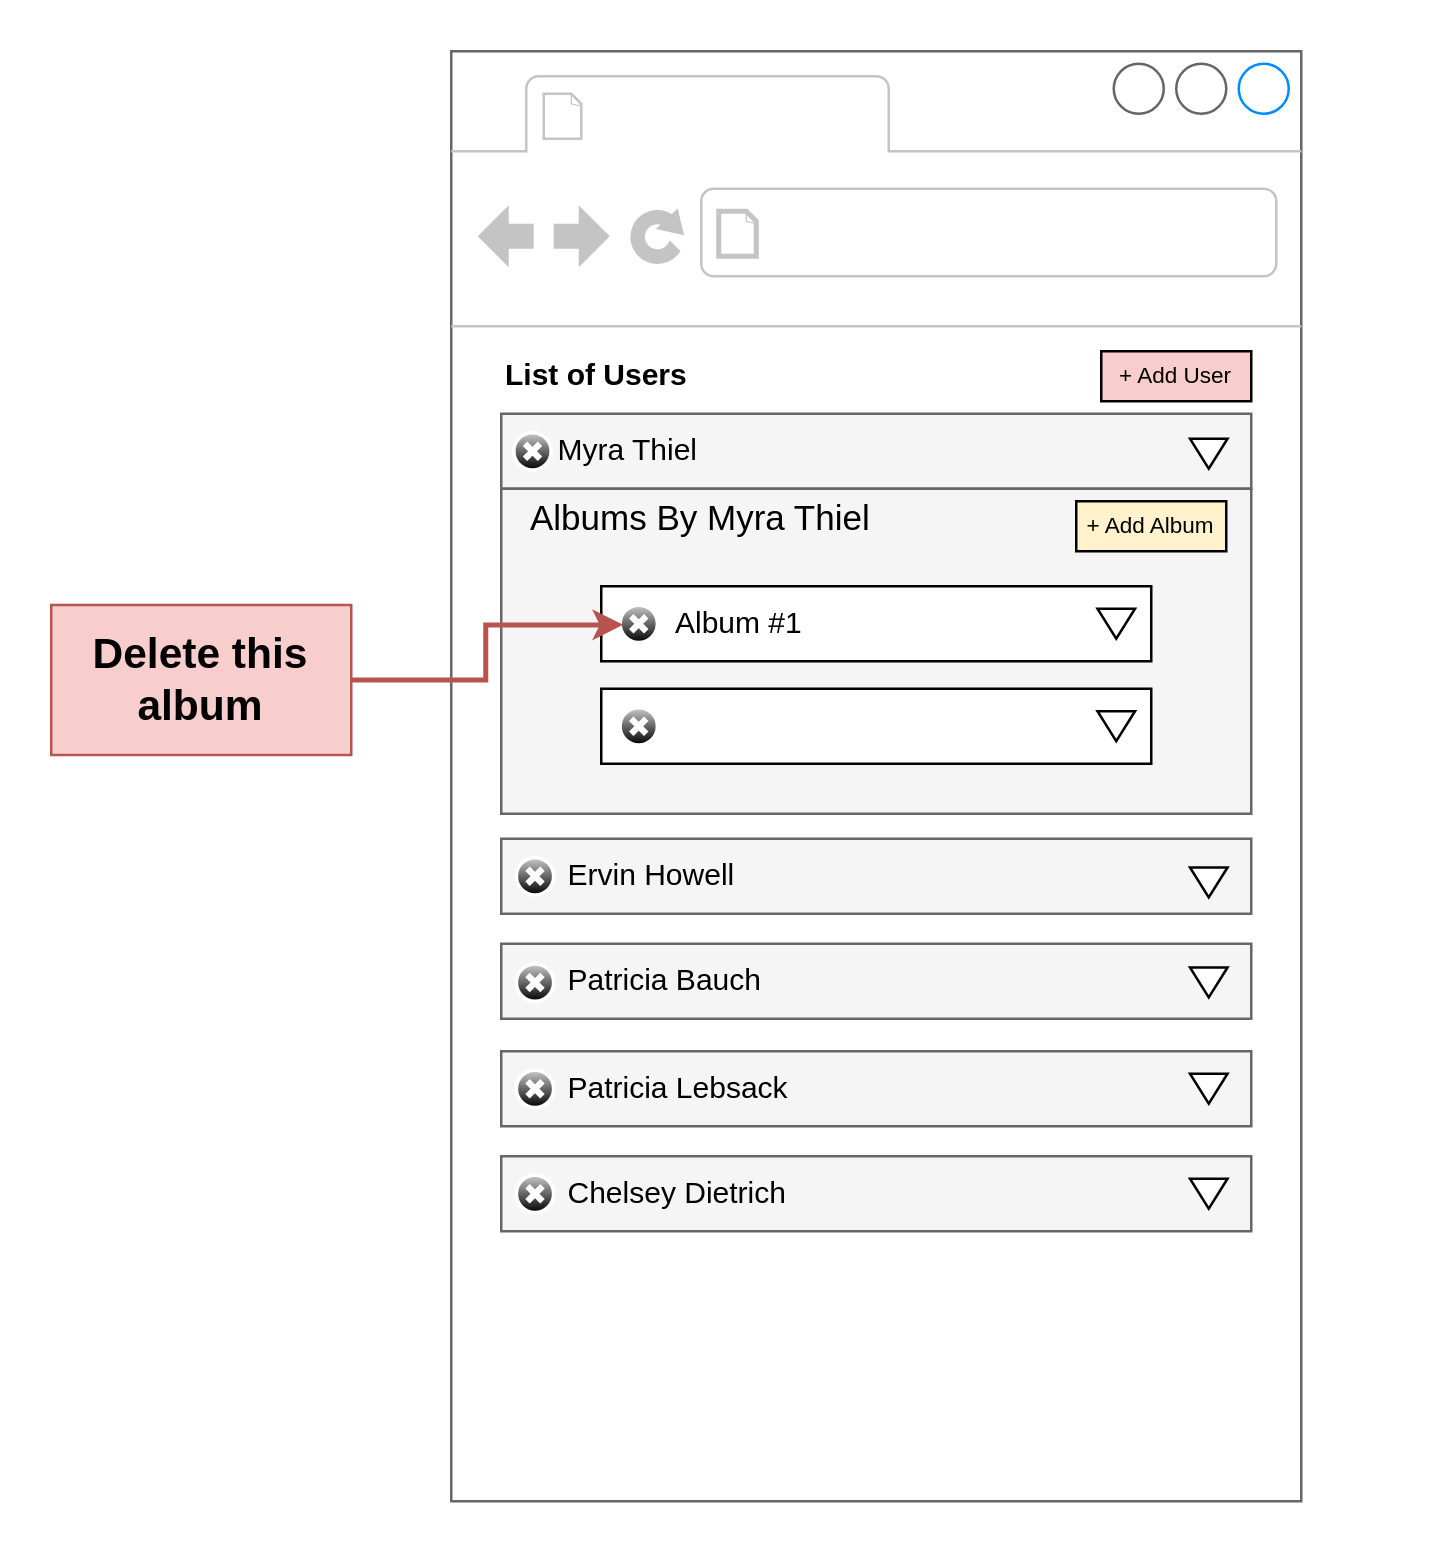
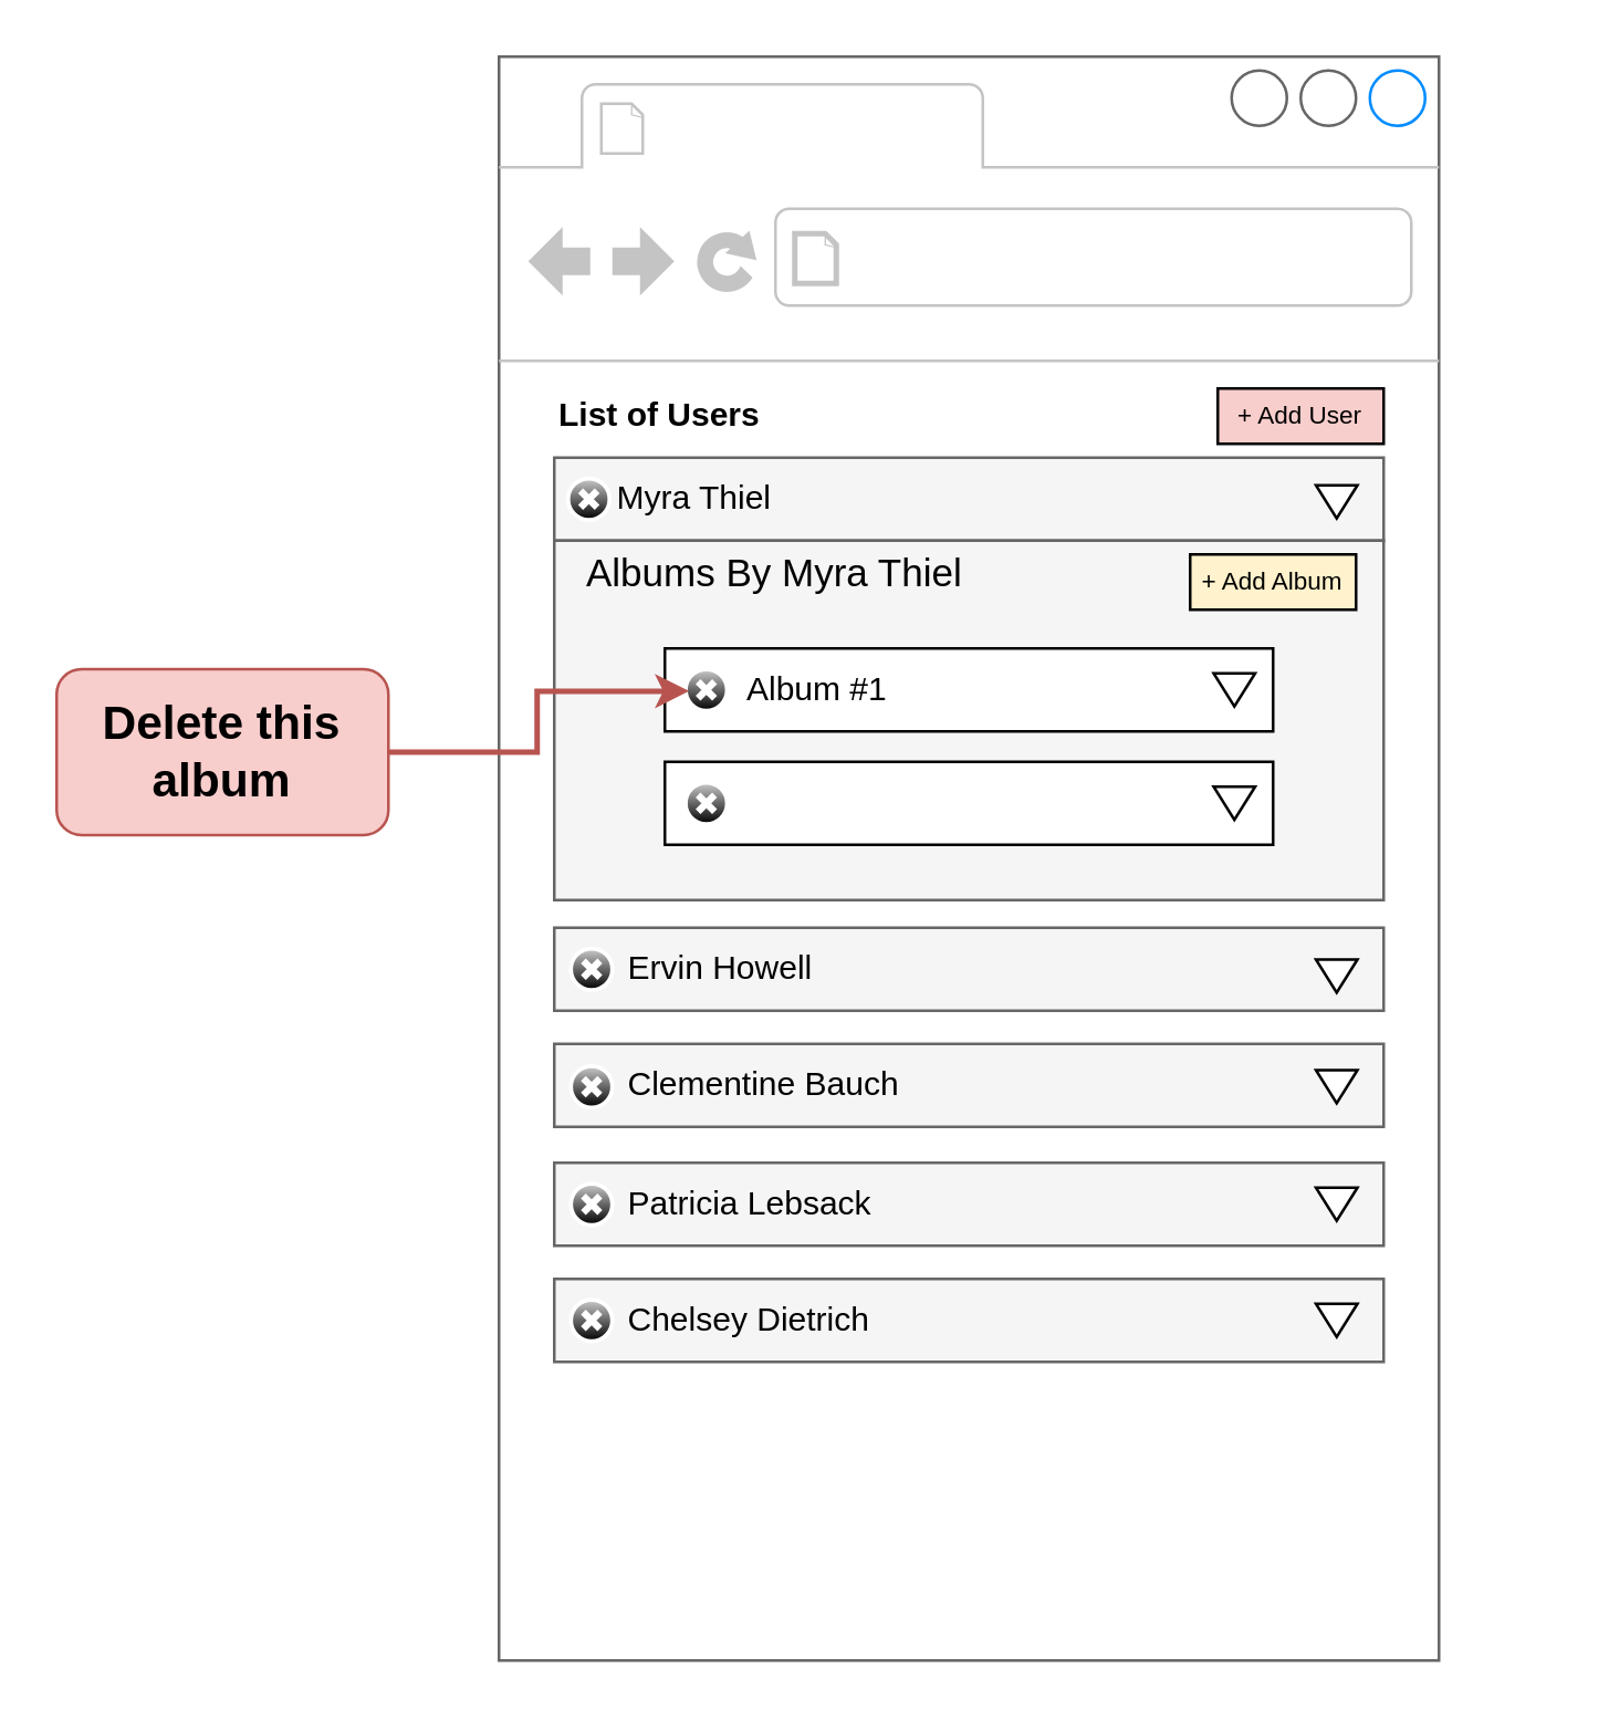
- <mxCell id="37" value="Delete this album" style="rounded=0;whiteSpace=wrap;html=1;fillColor=#f8cecc;strokeColor=#b85450;fontStyle=1;fontSize=17;" vertex="1" parent="1"><mxGeometry x="20" y="241.5" width="120" height="60" as="geometry" /></mxCell>
+ <mxCell id="37" value="Delete this album" style="whiteSpace=wrap;html=1;fillColor=#f8cecc;strokeColor=#b85450;fontStyle=1;fontSize=17;rounded=1;" vertex="1" parent="1"><mxGeometry x="20" y="241.5" width="120" height="60" as="geometry" /></mxCell>
- <mxCell id="10" value="Patricia Bauch" style="text;html=1;strokeColor=none;fillColor=none;align=left;verticalAlign=middle;whiteSpace=wrap;rounded=0;" vertex="1" parent="2"><mxGeometry x="45" y="362" width="110" height="20" as="geometry" /></mxCell>
+ <mxCell id="10" value="Clementine Bauch" style="text;html=1;strokeColor=none;fillColor=none;align=left;verticalAlign=middle;whiteSpace=wrap;rounded=0;" vertex="1" parent="2"><mxGeometry x="45" y="362" width="110" height="20" as="geometry" /></mxCell>
